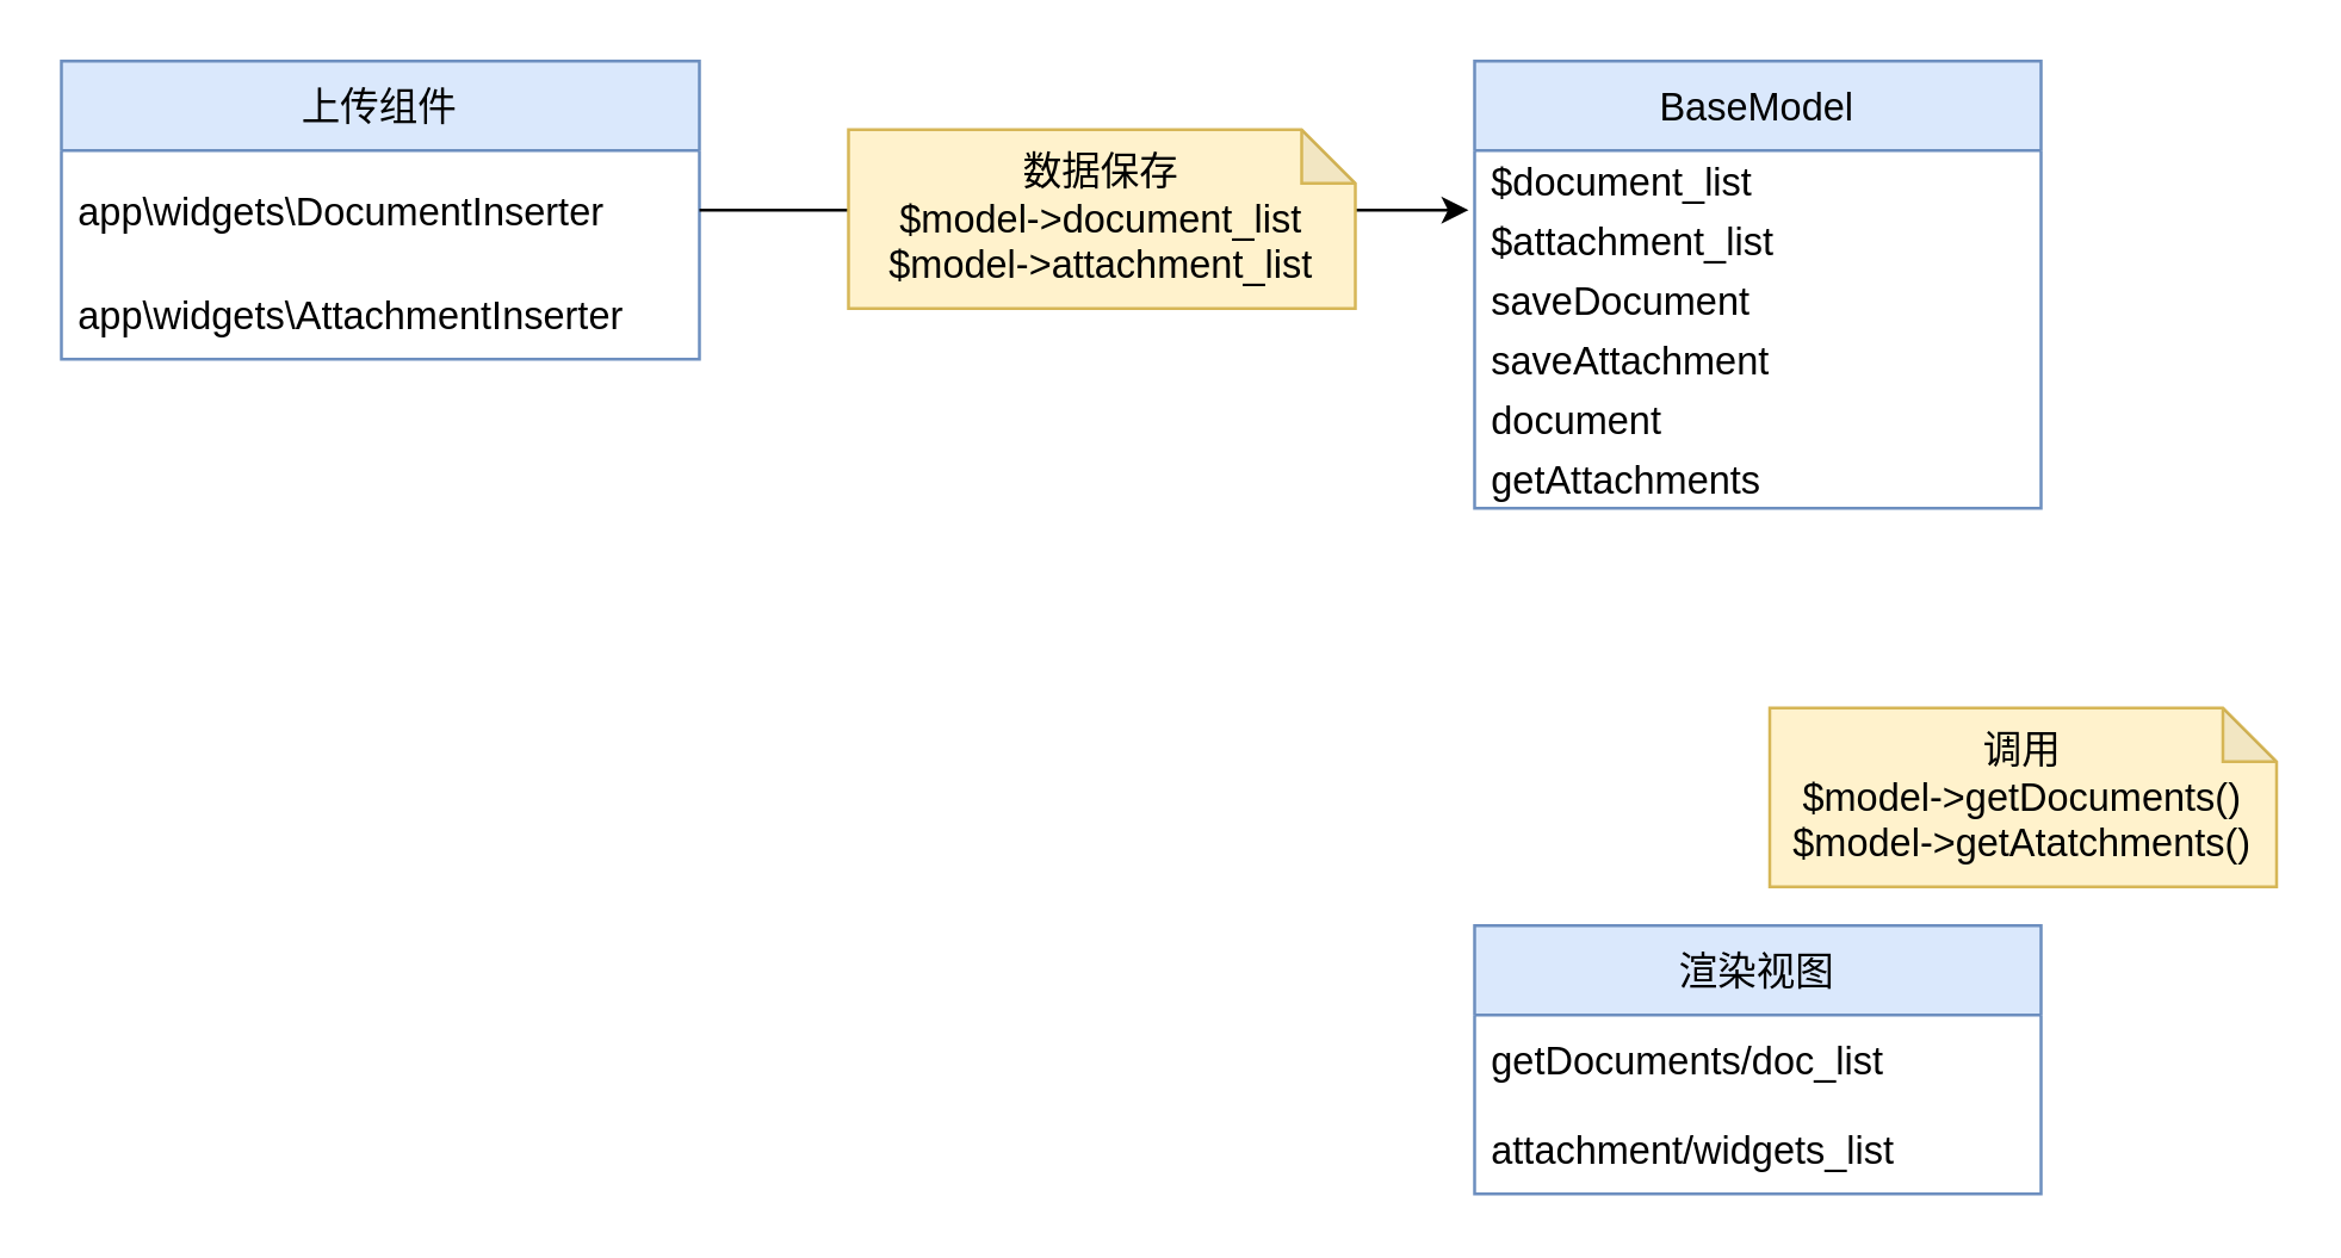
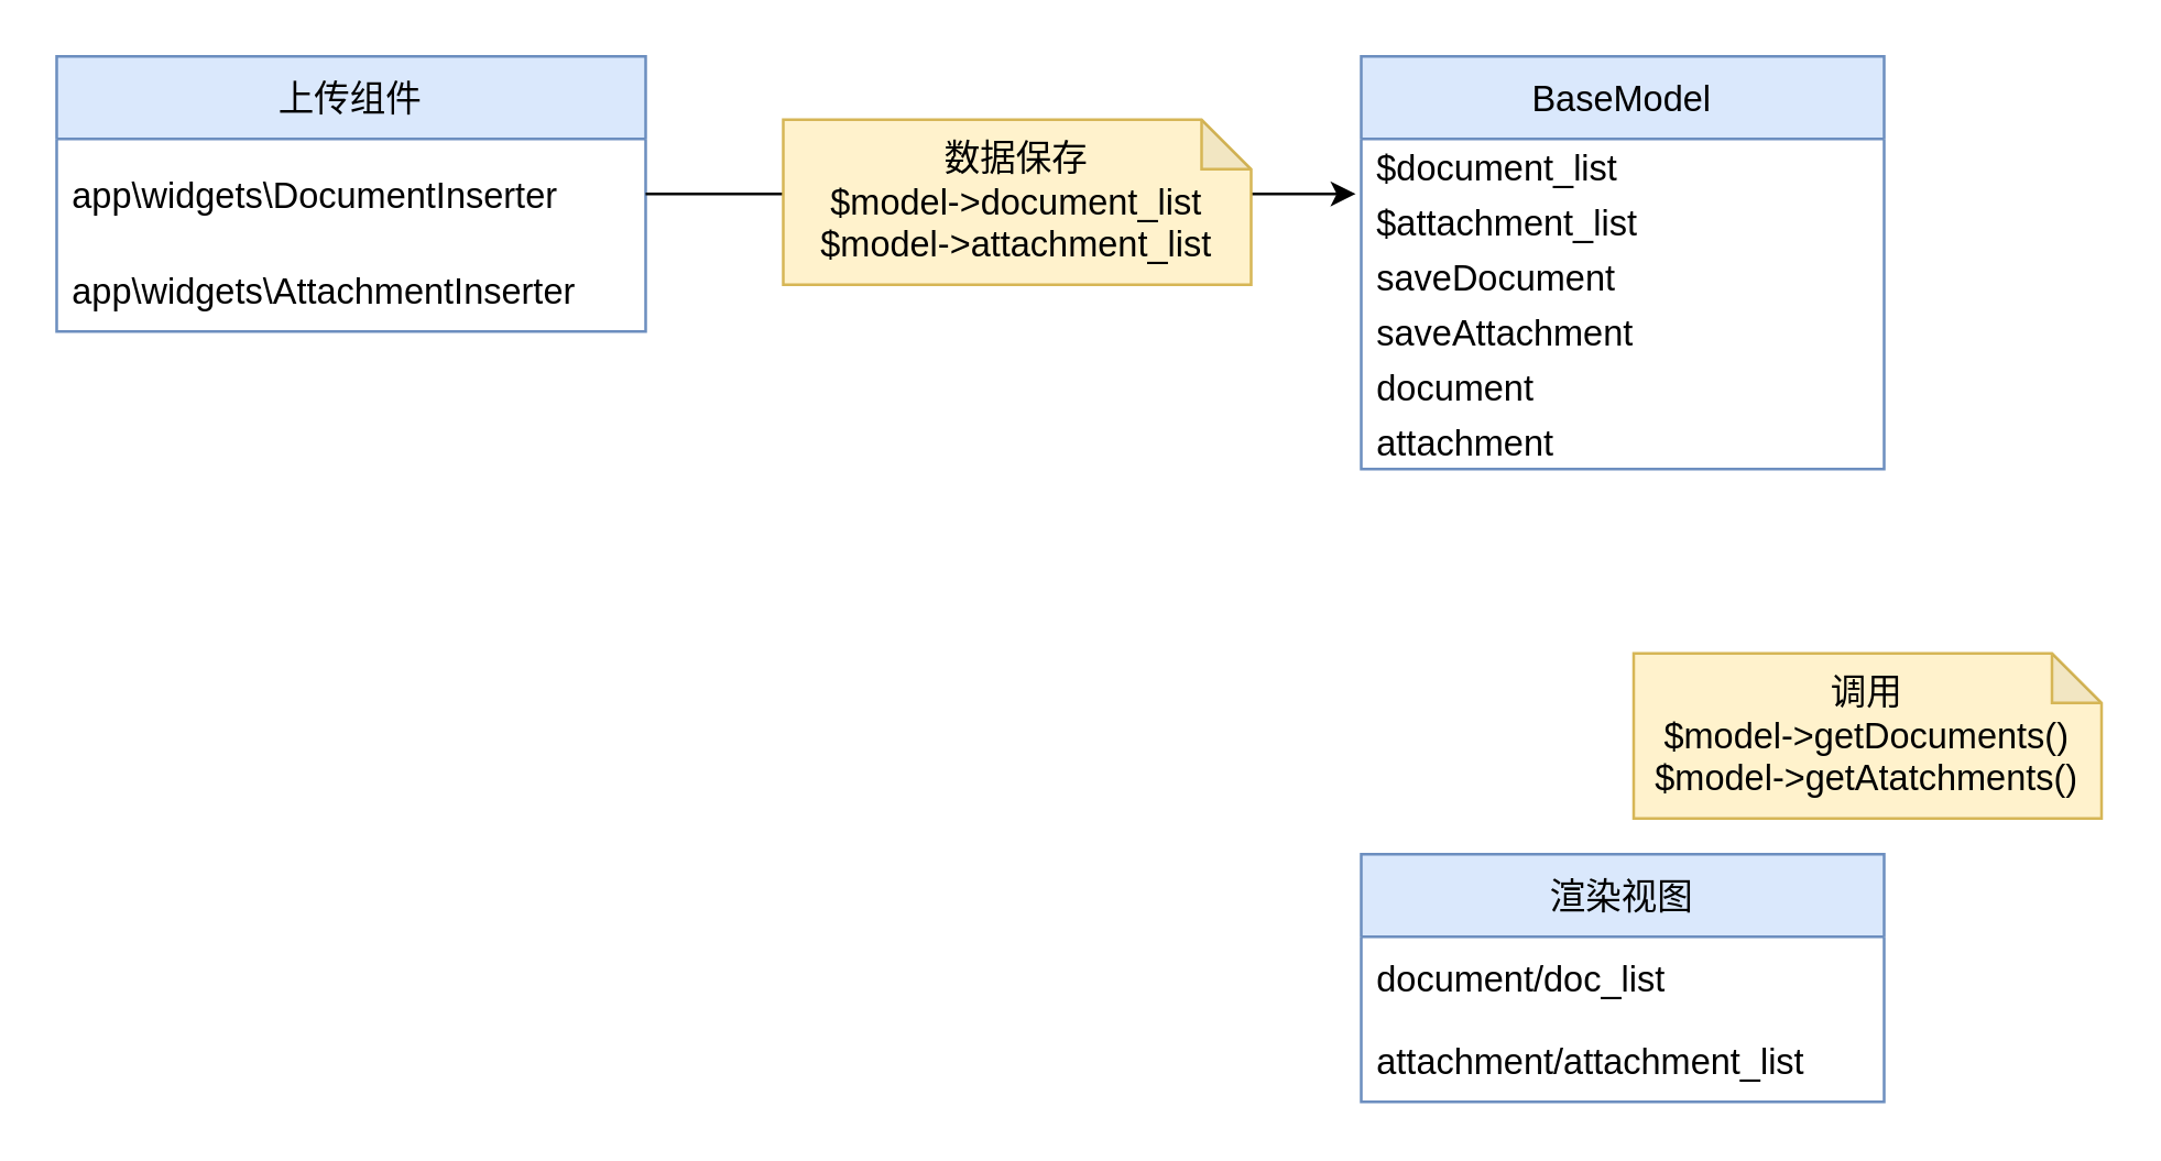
- <mxCell id="11" value="getAttachments" style="text;strokeColor=none;fillColor=none;align=left;verticalAlign=middle;spacingLeft=4;spacingRight=4;overflow=hidden;points=[[0,0.5],[1,0.5]];portConstraint=eastwest;rotatable=0;fontSize=13;" vertex="1" parent="5"><mxGeometry y="130" width="190" height="20" as="geometry" /></mxCell>
+ <mxCell id="11" value="attachment" style="text;strokeColor=none;fillColor=none;align=left;verticalAlign=middle;spacingLeft=4;spacingRight=4;overflow=hidden;points=[[0,0.5],[1,0.5]];portConstraint=eastwest;rotatable=0;fontSize=13;" vertex="1" parent="5"><mxGeometry y="130" width="190" height="20" as="geometry" /></mxCell>
- <mxCell id="13" value="getDocuments/doc_list" style="text;strokeColor=none;fillColor=none;align=left;verticalAlign=middle;spacingLeft=4;spacingRight=4;overflow=hidden;points=[[0,0.5],[1,0.5]];portConstraint=eastwest;rotatable=0;fontSize=13;" vertex="1" parent="12"><mxGeometry y="30" width="190" height="30" as="geometry" /></mxCell>
+ <mxCell id="13" value="document/doc_list" style="text;strokeColor=none;fillColor=none;align=left;verticalAlign=middle;spacingLeft=4;spacingRight=4;overflow=hidden;points=[[0,0.5],[1,0.5]];portConstraint=eastwest;rotatable=0;fontSize=13;" vertex="1" parent="12"><mxGeometry y="30" width="190" height="30" as="geometry" /></mxCell>
- <mxCell id="14" value="attachment/widgets_list" style="text;strokeColor=none;fillColor=none;align=left;verticalAlign=middle;spacingLeft=4;spacingRight=4;overflow=hidden;points=[[0,0.5],[1,0.5]];portConstraint=eastwest;rotatable=0;fontSize=13;" vertex="1" parent="12"><mxGeometry y="60" width="190" height="30" as="geometry" /></mxCell>
+ <mxCell id="14" value="attachment/attachment_list" style="text;strokeColor=none;fillColor=none;align=left;verticalAlign=middle;spacingLeft=4;spacingRight=4;overflow=hidden;points=[[0,0.5],[1,0.5]];portConstraint=eastwest;rotatable=0;fontSize=13;" vertex="1" parent="12"><mxGeometry y="60" width="190" height="30" as="geometry" /></mxCell>
